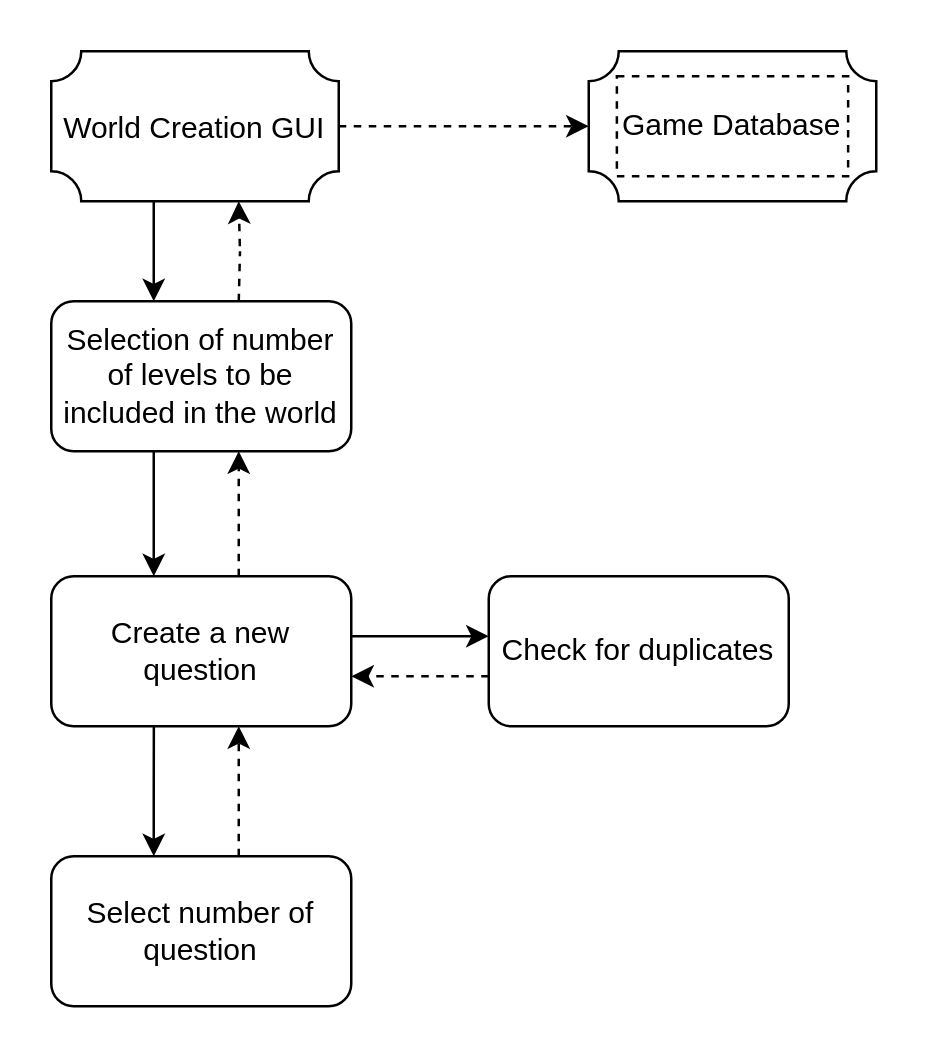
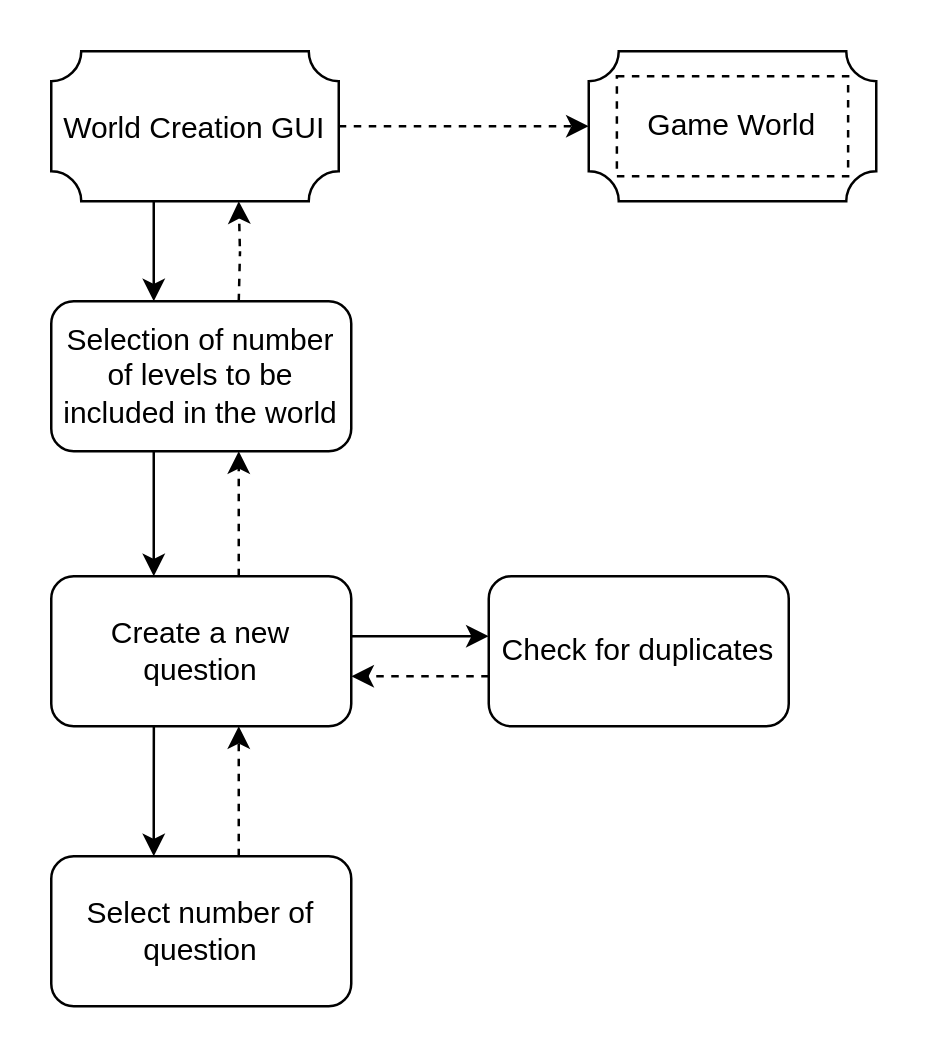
- <mxCell id="17" value="Game Database" style="rounded=0;whiteSpace=wrap;html=1;dashed=1;" vertex="1" parent="1"><mxGeometry x="246.25" y="30" width="92.5" height="40" as="geometry" /></mxCell>
+ <mxCell id="17" value="Game World" style="rounded=0;whiteSpace=wrap;html=1;dashed=1;" vertex="1" parent="1"><mxGeometry x="246.25" y="30" width="92.5" height="40" as="geometry" /></mxCell>
